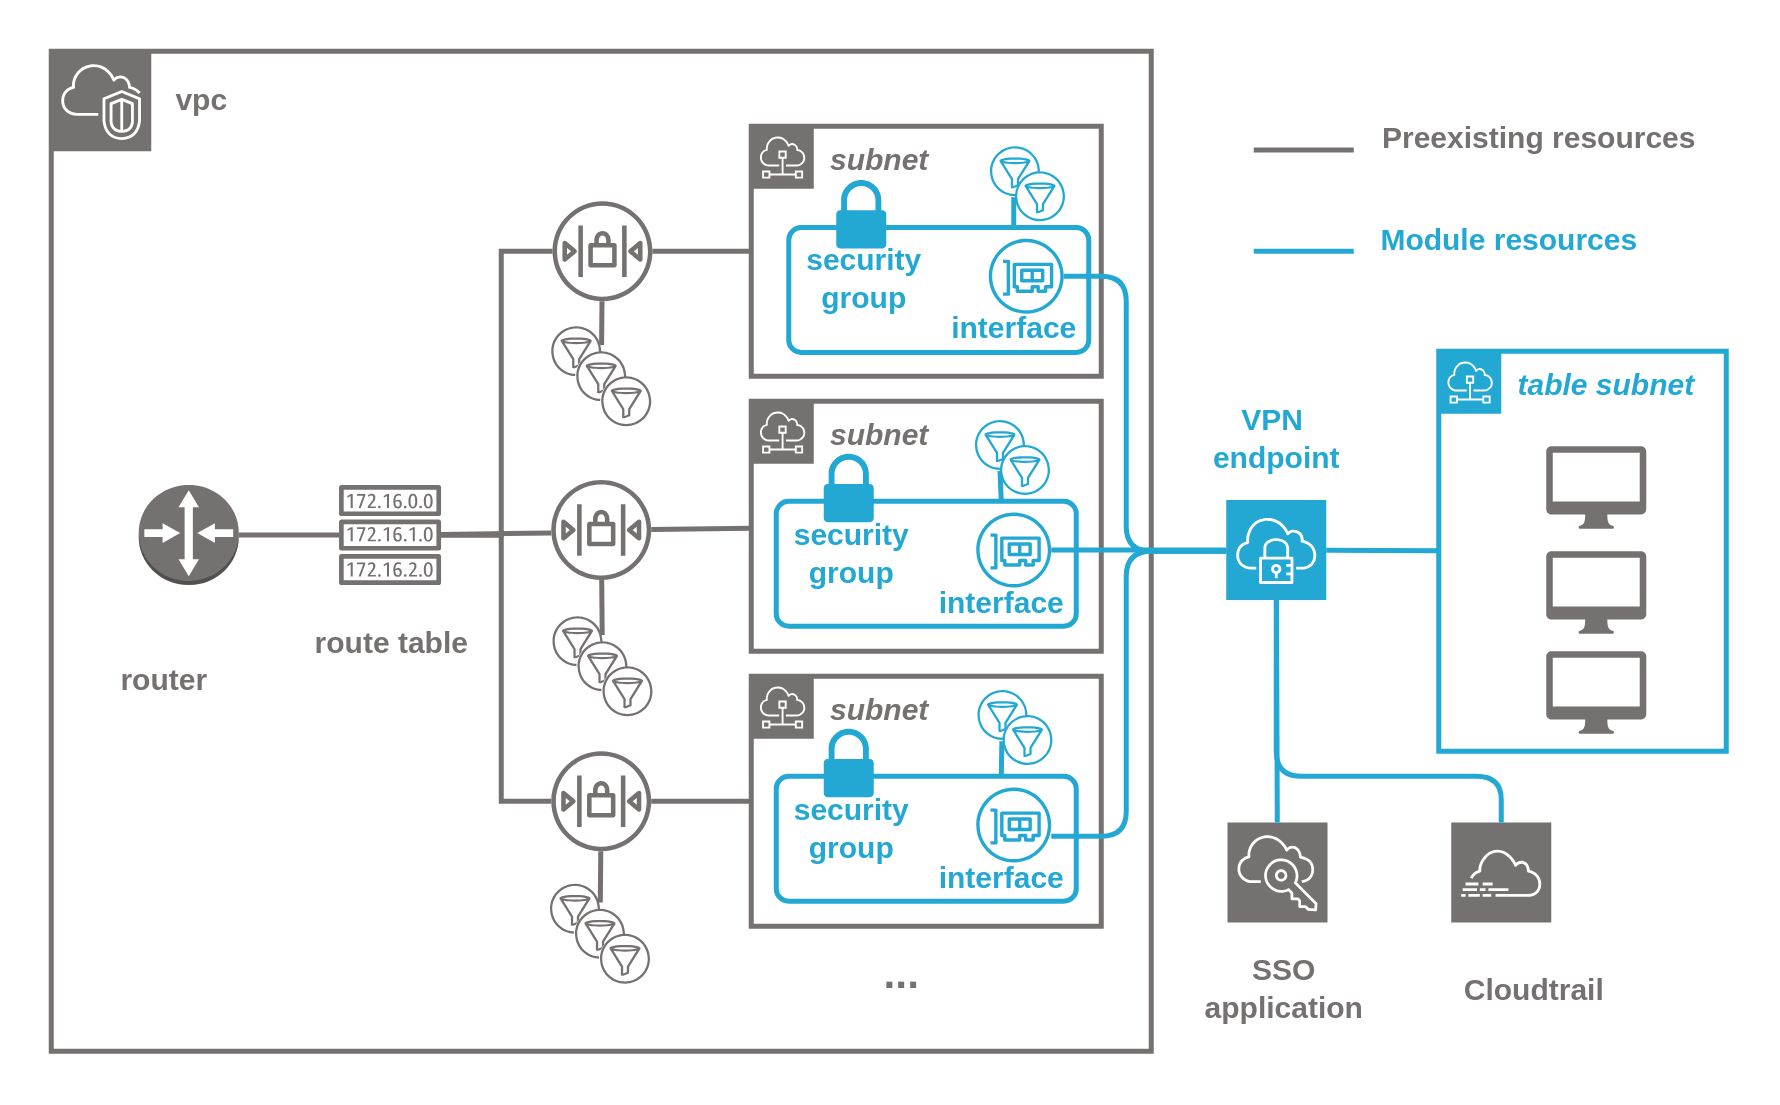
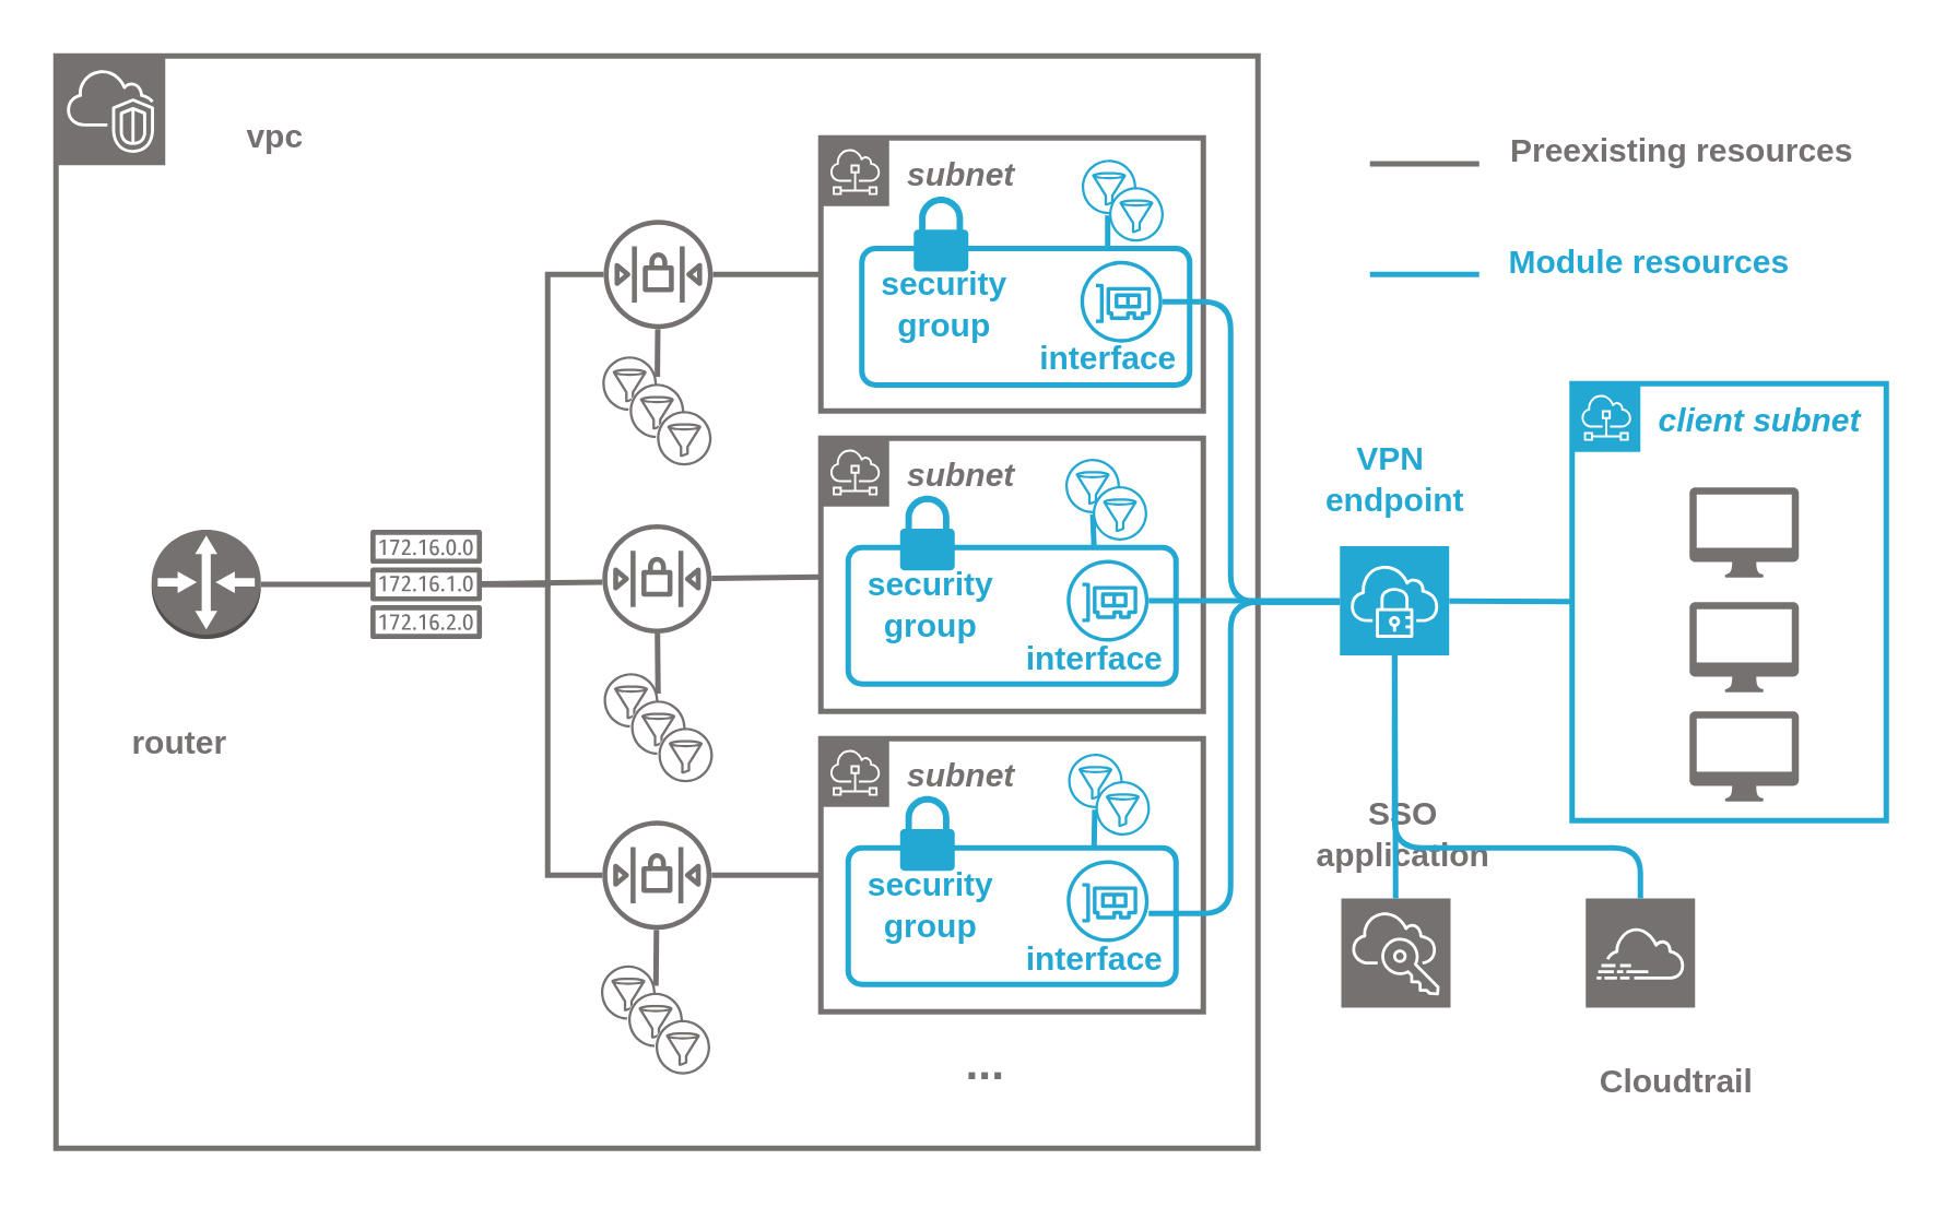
- <mxCell id="12" value="vpc" style="text;html=1;resizable=0;autosize=1;align=center;verticalAlign=middle;points=[];fillColor=none;strokeColor=none;rounded=0;fontColor=#767171;fontStyle=1" parent="1" vertex="1"><mxGeometry x="65" y="30" width="30" height="20" as="geometry" /></mxCell>
+ <mxCell id="12" value="vpc" style="text;html=1;resizable=0;autosize=1;align=center;verticalAlign=middle;points=[];fillColor=none;strokeColor=none;rounded=0;fontColor=#767171;fontStyle=1" parent="1" vertex="1"><mxGeometry x="85" y="40" width="30" height="20" as="geometry" /></mxCell>
- <mxCell id="23" value="&lt;font&gt;&lt;b&gt;&lt;i&gt;table subnet&lt;/i&gt;&lt;/b&gt;&lt;/font&gt;" style="outlineConnect=0;gradientColor=none;html=1;whiteSpace=wrap;fontSize=12;fontStyle=0;shape=mxgraph.aws4.group;grIcon=mxgraph.aws4.group_subnet;strokeColor=#23A8D4;fillColor=none;verticalAlign=top;align=left;spacingLeft=30;fontColor=#23A8D4;dashed=0;strokeWidth=2;labelBackgroundColor=none;" parent="1" vertex="1"><mxGeometry x="575" y="140" width="115" height="160" as="geometry" /></mxCell>
+ <mxCell id="23" value="&lt;font&gt;&lt;b&gt;&lt;i&gt;client subnet&lt;/i&gt;&lt;/b&gt;&lt;/font&gt;" style="outlineConnect=0;gradientColor=none;html=1;whiteSpace=wrap;fontSize=12;fontStyle=0;shape=mxgraph.aws4.group;grIcon=mxgraph.aws4.group_subnet;strokeColor=#23A8D4;fillColor=none;verticalAlign=top;align=left;spacingLeft=30;fontColor=#23A8D4;dashed=0;strokeWidth=2;labelBackgroundColor=none;" parent="1" vertex="1"><mxGeometry x="575" y="140" width="115" height="160" as="geometry" /></mxCell>
- <mxCell id="14" value="route table" style="text;html=1;resizable=0;autosize=1;align=center;verticalAlign=middle;points=[];fillColor=none;strokeColor=none;rounded=0;fontColor=#767171;fontStyle=1" parent="1" vertex="1"><mxGeometry x="120.5" y="246.5" width="70" height="20" as="geometry" /></mxCell>
- <mxCell id="32" value="&lt;font style=&quot;font-size: 12px&quot;&gt;SSO &lt;br&gt;application&lt;/font&gt;" style="text;html=1;resizable=0;autosize=1;align=center;verticalAlign=middle;points=[];fillColor=none;strokeColor=none;rounded=0;fontSize=12;fontColor=#767171;fontStyle=1" parent="1" vertex="1"><mxGeometry x="478" y="380" width="70" height="30" as="geometry" /></mxCell>
+ <mxCell id="32" value="&lt;font style=&quot;font-size: 12px&quot;&gt;SSO &lt;br&gt;application&lt;/font&gt;" style="text;html=1;resizable=0;autosize=1;align=center;verticalAlign=middle;points=[];fillColor=none;strokeColor=none;rounded=0;fontSize=12;fontColor=#767171;fontStyle=1" parent="1" vertex="1"><mxGeometry x="478" y="290" width="70" height="30" as="geometry" /></mxCell>
